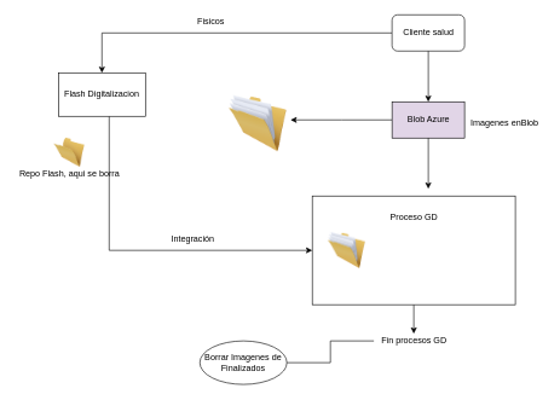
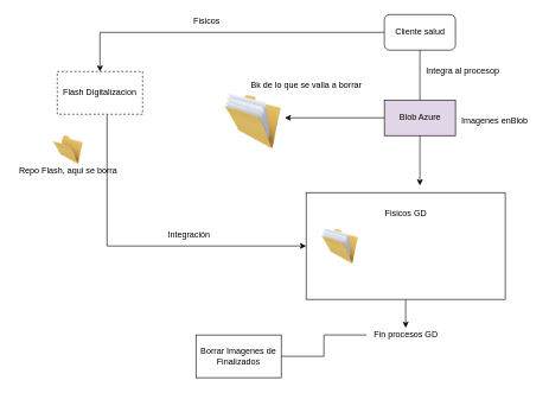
+ <mxCell id="10" value="Integra al procesop&lt;br&gt;" style="text;html=1;align=center;verticalAlign=middle;resizable=0;points=[];autosize=1;" vertex="1" parent="1"><mxGeometry x="590" y="90" width="120" height="20" as="geometry" /></mxCell>
+ <mxCell id="23" value="Bk de lo que se valla a borrar" style="text;html=1;align=center;verticalAlign=middle;resizable=0;points=[];autosize=1;" vertex="1" parent="1"><mxGeometry x="345" y="110" width="170" height="20" as="geometry" /></mxCell>
- <mxCell id="16" value="Flash Digitalizacion" style="rounded=0;whiteSpace=wrap;html=1;" vertex="1" parent="1"><mxGeometry x="80" y="100" width="120" height="60" as="geometry" /></mxCell>
+ <mxCell id="16" value="Flash Digitalizacion" style="rounded=0;whiteSpace=wrap;html=1;dashed=1;" vertex="1" parent="1"><mxGeometry x="80" y="100" width="120" height="60" as="geometry" /></mxCell>
- <mxCell id="6" value="" style="endArrow=classic;html=1;exitX=0.5;exitY=1;exitDx=0;exitDy=0;entryX=0.5;entryY=0;entryDx=0;entryDy=0;" edge="1" parent="1" source="5" target="3"><mxGeometry width="50" height="50" relative="1" as="geometry"><mxPoint x="380" y="210" as="sourcePoint" /><mxPoint x="430" y="160" as="targetPoint" /></mxGeometry></mxCell>
+ <mxCell id="6" value="" style="endArrow=none;html=1;exitX=0.5;exitY=1;exitDx=0;exitDy=0;entryX=0.5;entryY=0;entryDx=0;entryDy=0;" edge="1" parent="1" source="5" target="3"><mxGeometry width="50" height="50" relative="1" as="geometry"><mxPoint x="380" y="210" as="sourcePoint" /><mxPoint x="430" y="160" as="targetPoint" /></mxGeometry></mxCell>
- <mxCell id="12" value="Proceso GD" style="text;html=1;align=center;verticalAlign=middle;resizable=0;points=[];autosize=1;" vertex="1" parent="1"><mxGeometry x="530" y="290" width="80" height="20" as="geometry" /></mxCell>
+ <mxCell id="12" value="Fisicos GD" style="text;html=1;align=center;verticalAlign=middle;resizable=0;points=[];autosize=1;" vertex="1" parent="1"><mxGeometry x="530" y="290" width="80" height="20" as="geometry" /></mxCell>
- <mxCell id="24" value="Borrar Imagenes de Finalizados" style="ellipse;whiteSpace=wrap;html=1;" vertex="1" parent="1"><mxGeometry x="275" y="470" width="120" height="60" as="geometry" /></mxCell>
+ <mxCell id="24" value="Borrar Imagenes de Finalizados" style="whiteSpace=wrap;html=1;" vertex="1" parent="1"><mxGeometry x="275" y="470" width="120" height="60" as="geometry" /></mxCell>
